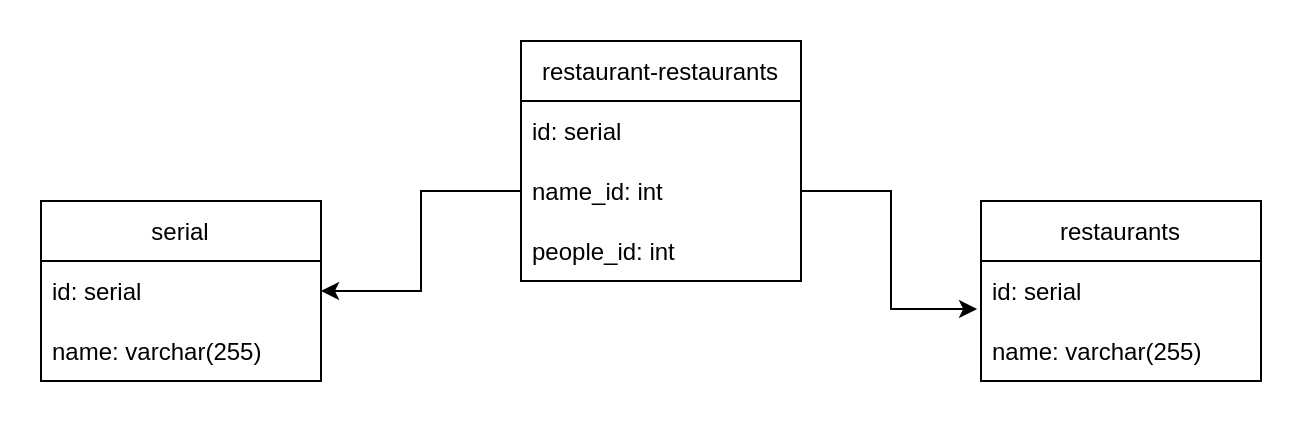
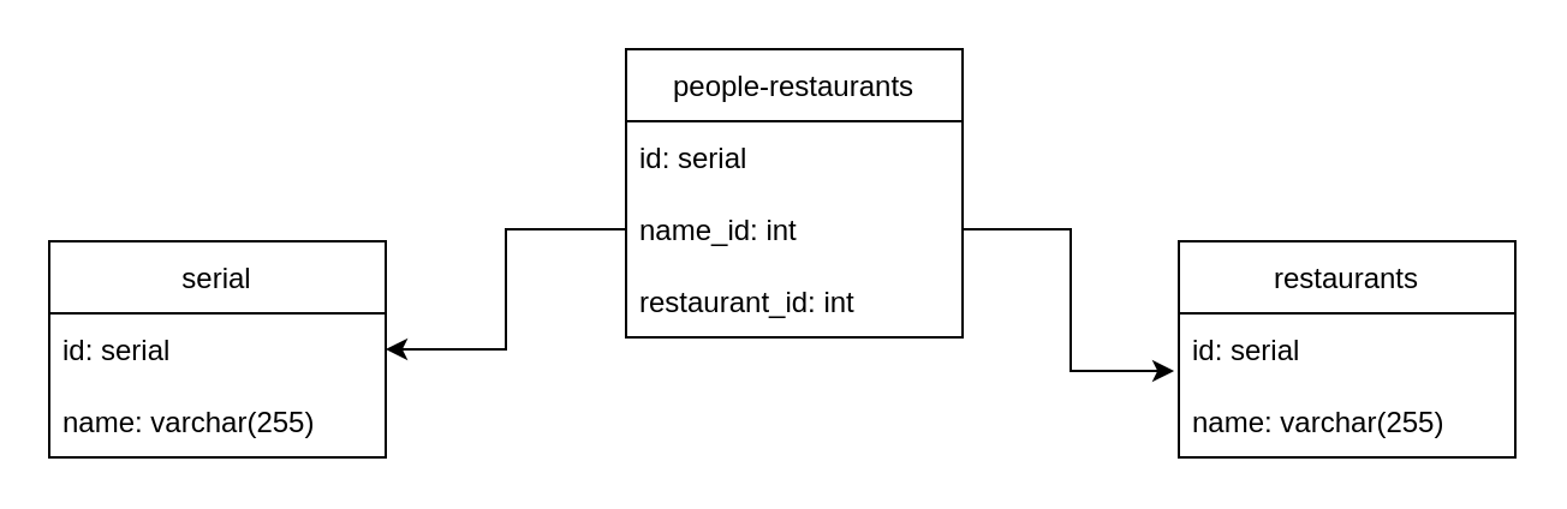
- <mxCell id="2" value="restaurant-restaurants" style="swimlane;fontStyle=0;childLayout=stackLayout;horizontal=1;startSize=30;horizontalStack=0;resizeParent=1;resizeParentMax=0;resizeLast=0;collapsible=1;marginBottom=0;" parent="1" vertex="1"><mxGeometry x="260" y="20" width="140" height="120" as="geometry" /></mxCell>
+ <mxCell id="2" value="people-restaurants" style="swimlane;fontStyle=0;childLayout=stackLayout;horizontal=1;startSize=30;horizontalStack=0;resizeParent=1;resizeParentMax=0;resizeLast=0;collapsible=1;marginBottom=0;" parent="1" vertex="1"><mxGeometry x="260" y="20" width="140" height="120" as="geometry" /></mxCell>
- <mxCell id="5" value="people_id: int" style="text;strokeColor=none;fillColor=none;align=left;verticalAlign=middle;spacingLeft=4;spacingRight=4;overflow=hidden;points=[[0,0.5],[1,0.5]];portConstraint=eastwest;rotatable=0;" parent="2" vertex="1"><mxGeometry y="90" width="140" height="30" as="geometry" /></mxCell>
+ <mxCell id="5" value="restaurant_id: int" style="text;strokeColor=none;fillColor=none;align=left;verticalAlign=middle;spacingLeft=4;spacingRight=4;overflow=hidden;points=[[0,0.5],[1,0.5]];portConstraint=eastwest;rotatable=0;" parent="2" vertex="1"><mxGeometry y="90" width="140" height="30" as="geometry" /></mxCell>
